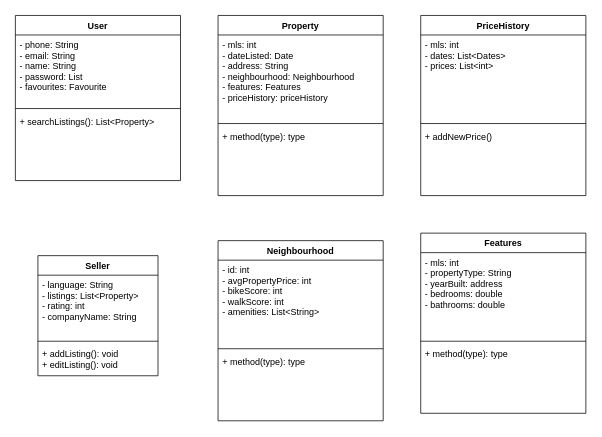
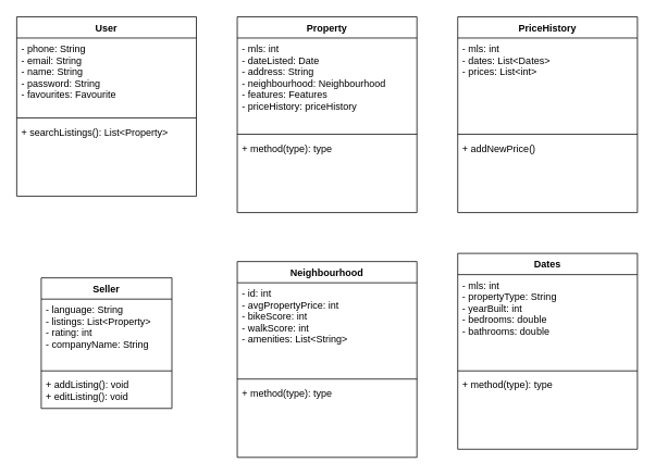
- <mxCell id="3" value="- phone: String&#10;- email: String&#10;- name: String&#10;- password: List&#10;- favourites: Favourite" style="text;strokeColor=none;fillColor=none;align=left;verticalAlign=top;spacingLeft=4;spacingRight=4;overflow=hidden;rotatable=0;points=[[0,0.5],[1,0.5]];portConstraint=eastwest;" vertex="1" parent="2"><mxGeometry y="26" width="220" height="94" as="geometry" /></mxCell>
+ <mxCell id="3" value="- phone: String&#10;- email: String&#10;- name: String&#10;- password: String&#10;- favourites: Favourite" style="text;strokeColor=none;fillColor=none;align=left;verticalAlign=top;spacingLeft=4;spacingRight=4;overflow=hidden;rotatable=0;points=[[0,0.5],[1,0.5]];portConstraint=eastwest;" vertex="1" parent="2"><mxGeometry y="26" width="220" height="94" as="geometry" /></mxCell>
- <mxCell id="22" value="Features" style="swimlane;fontStyle=1;align=center;verticalAlign=top;childLayout=stackLayout;horizontal=1;startSize=26;horizontalStack=0;resizeParent=1;resizeParentMax=0;resizeLast=0;collapsible=1;marginBottom=0;" vertex="1" parent="1"><mxGeometry x="560" y="310" width="220" height="240" as="geometry" /></mxCell>
+ <mxCell id="22" value="Dates" style="swimlane;fontStyle=1;align=center;verticalAlign=top;childLayout=stackLayout;horizontal=1;startSize=26;horizontalStack=0;resizeParent=1;resizeParentMax=0;resizeLast=0;collapsible=1;marginBottom=0;" vertex="1" parent="1"><mxGeometry x="560" y="310" width="220" height="240" as="geometry" /></mxCell>
- <mxCell id="23" value="- mls: int&#10;- propertyType: String&#10;- yearBuilt: address&#10;- bedrooms: double&#10;- bathrooms: double" style="text;strokeColor=none;fillColor=none;align=left;verticalAlign=top;spacingLeft=4;spacingRight=4;overflow=hidden;rotatable=0;points=[[0,0.5],[1,0.5]];portConstraint=eastwest;" vertex="1" parent="22"><mxGeometry y="26" width="220" height="114" as="geometry" /></mxCell>
+ <mxCell id="23" value="- mls: int&#10;- propertyType: String&#10;- yearBuilt: int&#10;- bedrooms: double&#10;- bathrooms: double" style="text;strokeColor=none;fillColor=none;align=left;verticalAlign=top;spacingLeft=4;spacingRight=4;overflow=hidden;rotatable=0;points=[[0,0.5],[1,0.5]];portConstraint=eastwest;" vertex="1" parent="22"><mxGeometry y="26" width="220" height="114" as="geometry" /></mxCell>
